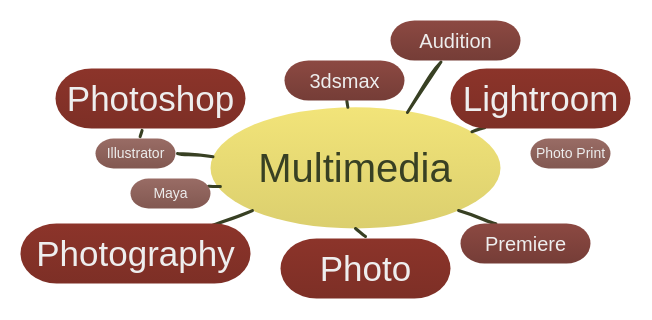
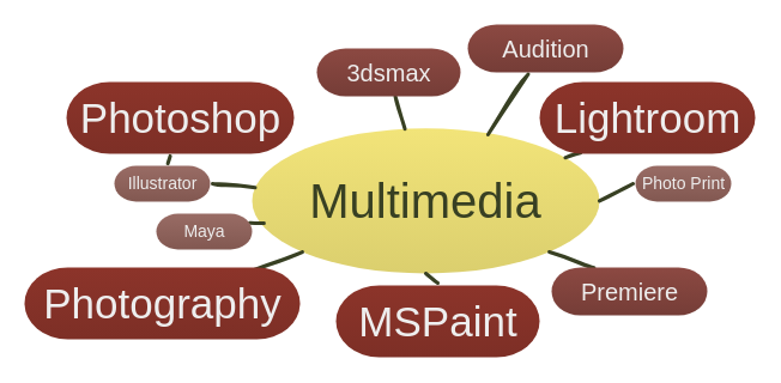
- <mxCell id="4" value="3dsmax" style="rounded=1;strokeWidth=3;shadow=0;html=1;fontSize=20;strokeColor=none;fontColor=#EEEEEE;arcSize=60;absoluteArcSize=0;perimeter=ellipsePerimeter;fillColor=#8C4942;gradientColor=#753D37;" parent="1" vertex="1"><mxGeometry x="284" y="60" width="120" height="40" as="geometry" /></mxCell>
+ <mxCell id="4" value="3dsmax" style="rounded=1;strokeWidth=3;shadow=0;html=1;fontSize=20;strokeColor=none;fontColor=#EEEEEE;arcSize=60;absoluteArcSize=0;perimeter=ellipsePerimeter;fillColor=#8C4942;gradientColor=#753D37;" parent="1" vertex="1"><mxGeometry x="264" y="40" width="120" height="40" as="geometry" /></mxCell>
+ <mxCell id="13" style="edgeStyle=none;rounded=0;sketch=1;fillWeight=0;hachureGap=4;hachureAngle=-41;jiggle=1;simplification=0;orthogonalLoop=1;jettySize=auto;html=1;exitX=0;exitY=0.5;exitDx=0;exitDy=0;entryX=1;entryY=0.5;entryDx=0;entryDy=0;startSize=5;endArrow=none;strokeColor=#384023;strokeWidth=3;fillColor=#b0e3e6;fontSize=35;fontColor=#384023;" parent="1" source="14" target="2" edge="1"><mxGeometry relative="1" as="geometry" /></mxCell>
- <mxCell id="22" value="Photo" style="rounded=1;strokeWidth=3;shadow=0;html=1;fontSize=35;strokeColor=none;fillColor=#8C342A;glass=0;perimeterSpacing=2;arcSize=60;fillOpacity=100;fontColor=#EEEEEE;absoluteArcSize=0;gradientColor=#7D2F26;perimeter=ellipsePerimeter;" parent="1" vertex="1"><mxGeometry x="280" y="238" width="170" height="60" as="geometry" /></mxCell>
+ <mxCell id="22" value="MSPaint" style="rounded=1;strokeWidth=3;shadow=0;html=1;fontSize=35;strokeColor=none;fillColor=#8C342A;glass=0;perimeterSpacing=2;arcSize=60;fillOpacity=100;fontColor=#EEEEEE;absoluteArcSize=0;gradientColor=#7D2F26;perimeter=ellipsePerimeter;" parent="1" vertex="1"><mxGeometry x="280" y="238" width="170" height="60" as="geometry" /></mxCell>
